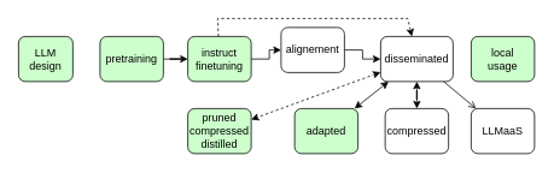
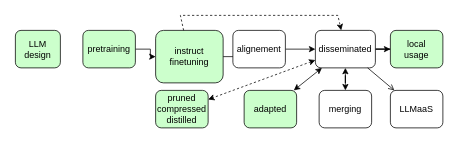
- <mxCell id="8" value="alignement" style="rounded=1;whiteSpace=wrap;html=1;" vertex="1" parent="1"><mxGeometry x="310" y="30" width="70" height="50" as="geometry" /></mxCell>
+ <mxCell id="8" value="alignement" style="rounded=1;whiteSpace=wrap;html=1;" vertex="1" parent="1"><mxGeometry x="310" y="40" width="70" height="50" as="geometry" /></mxCell>
- <mxCell id="6" value="instruct&lt;br&gt;finetuning" style="rounded=1;whiteSpace=wrap;html=1;fillColor=#CCFFCC;" vertex="1" parent="1"><mxGeometry x="207" y="40" width="70" height="50" as="geometry" /></mxCell>
+ <mxCell id="6" value="instruct&lt;br&gt;finetuning" style="rounded=1;whiteSpace=wrap;html=1;fillColor=#CCFFCC;" vertex="1" parent="1"><mxGeometry x="207" y="40" width="90" height="70" as="geometry" /></mxCell>
+ <mxCell id="9" value="" style="edgeStyle=orthogonalEdgeStyle;rounded=0;orthogonalLoop=1;jettySize=auto;html=1;" edge="1" parent="1" source="11" target="16"><mxGeometry relative="1" as="geometry" /></mxCell>
- <mxCell id="13" value="compressed" style="rounded=1;whiteSpace=wrap;html=1;" vertex="1" parent="1"><mxGeometry x="425" y="120" width="70" height="50" as="geometry" /></mxCell>
+ <mxCell id="13" value="merging" style="rounded=1;whiteSpace=wrap;html=1;" vertex="1" parent="1"><mxGeometry x="425" y="120" width="70" height="50" as="geometry" /></mxCell>
